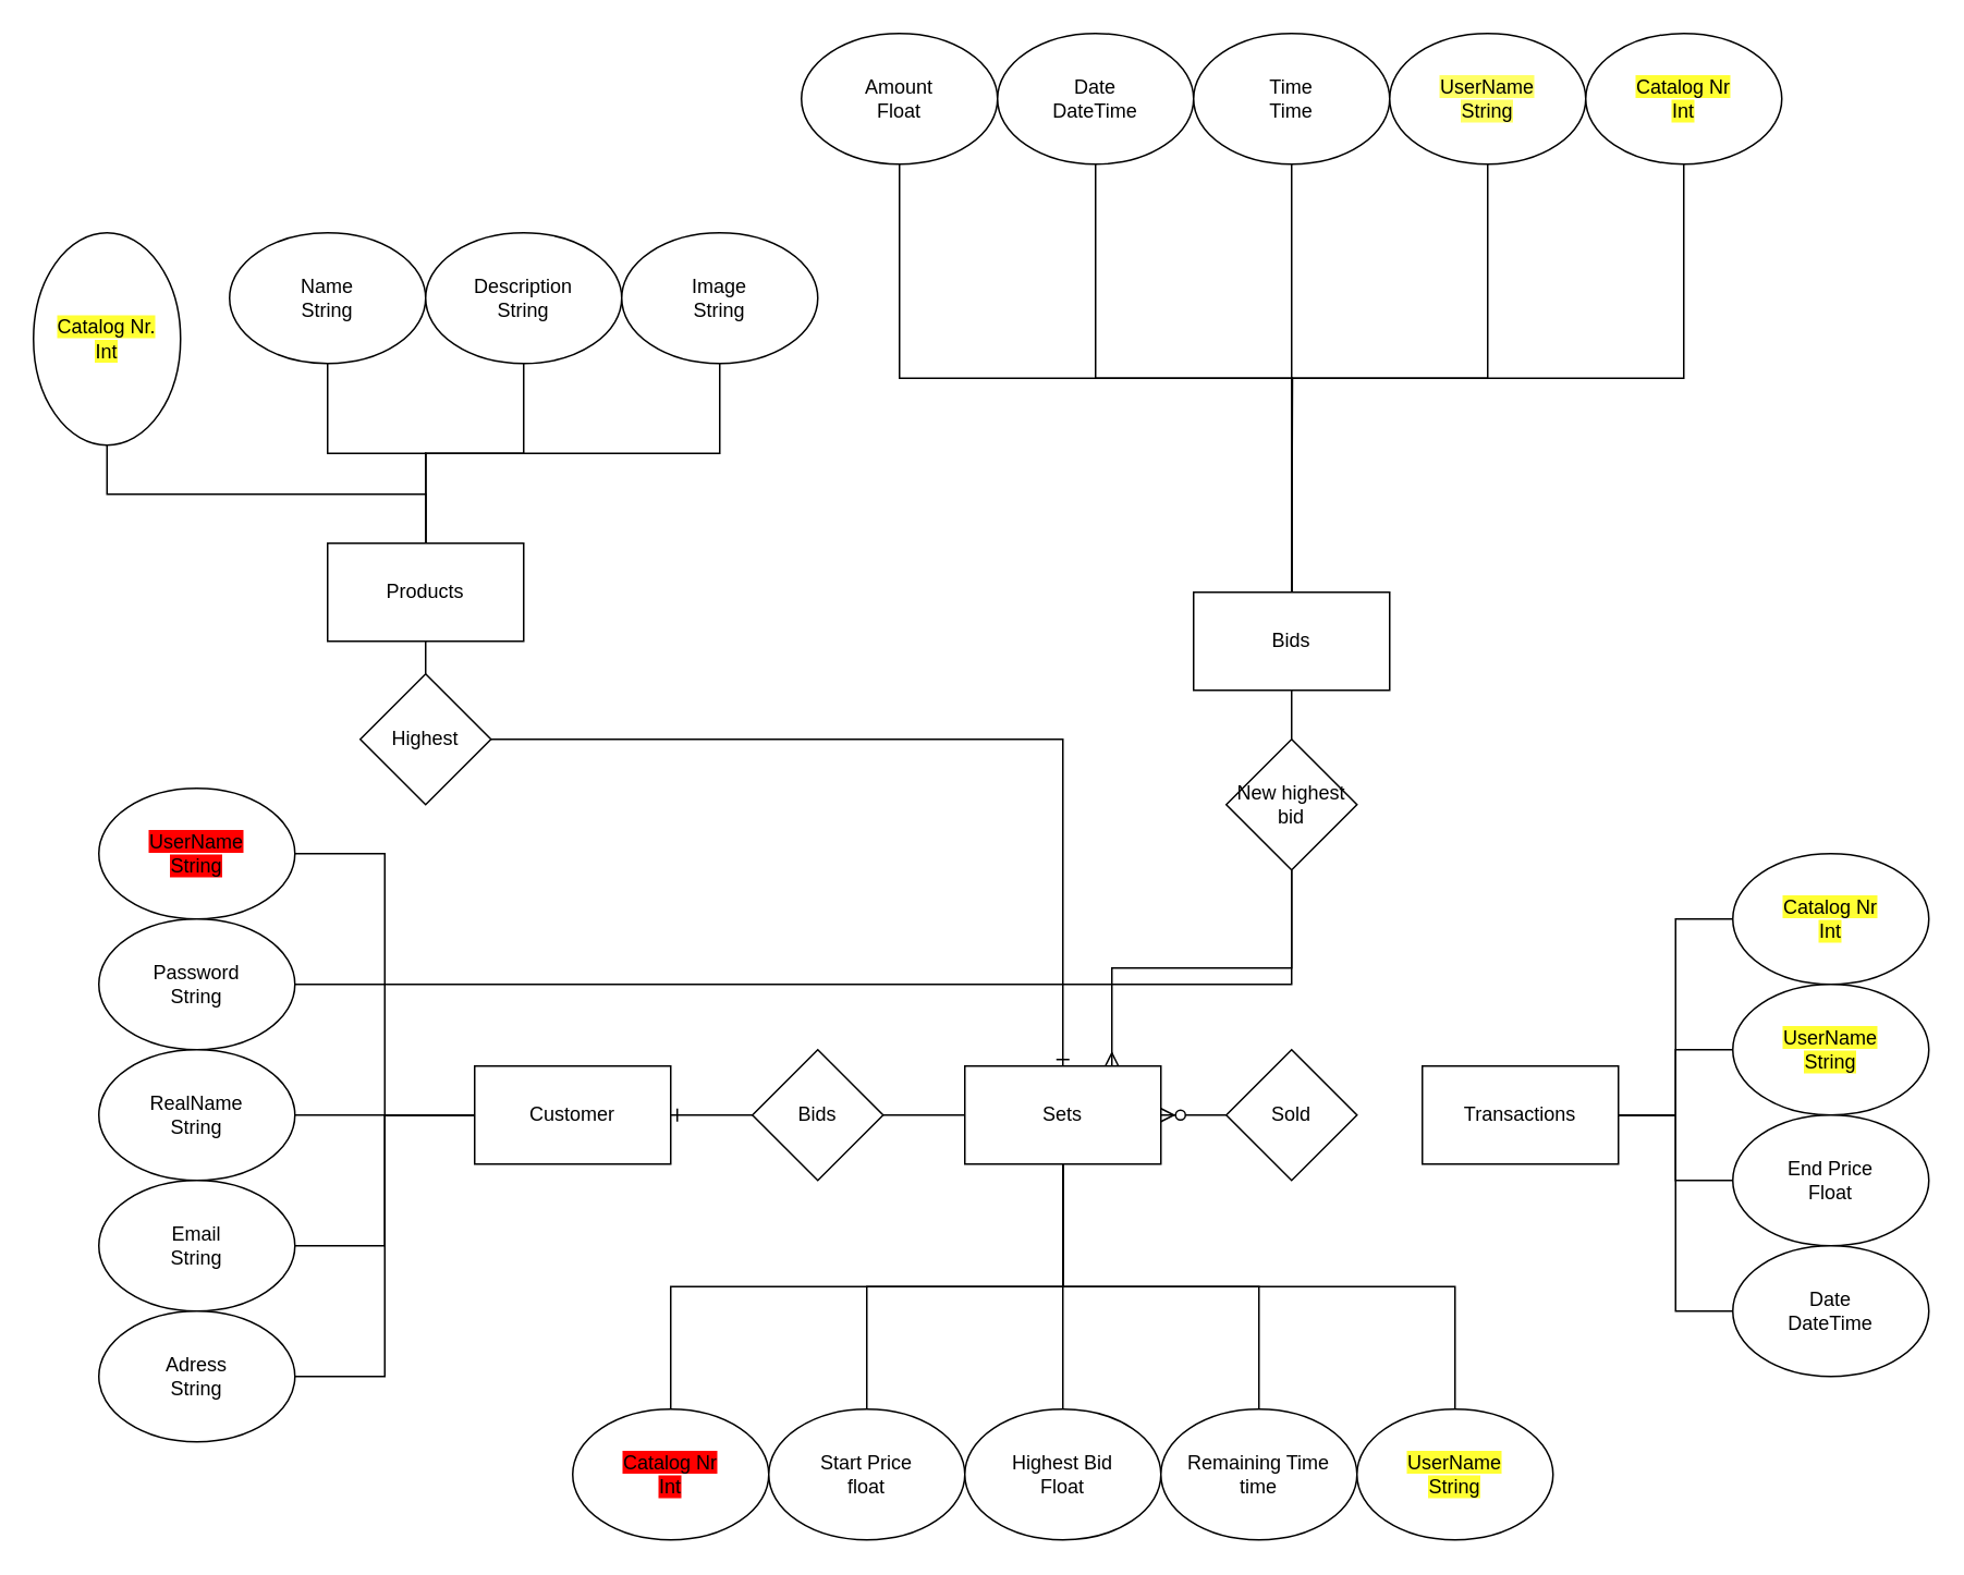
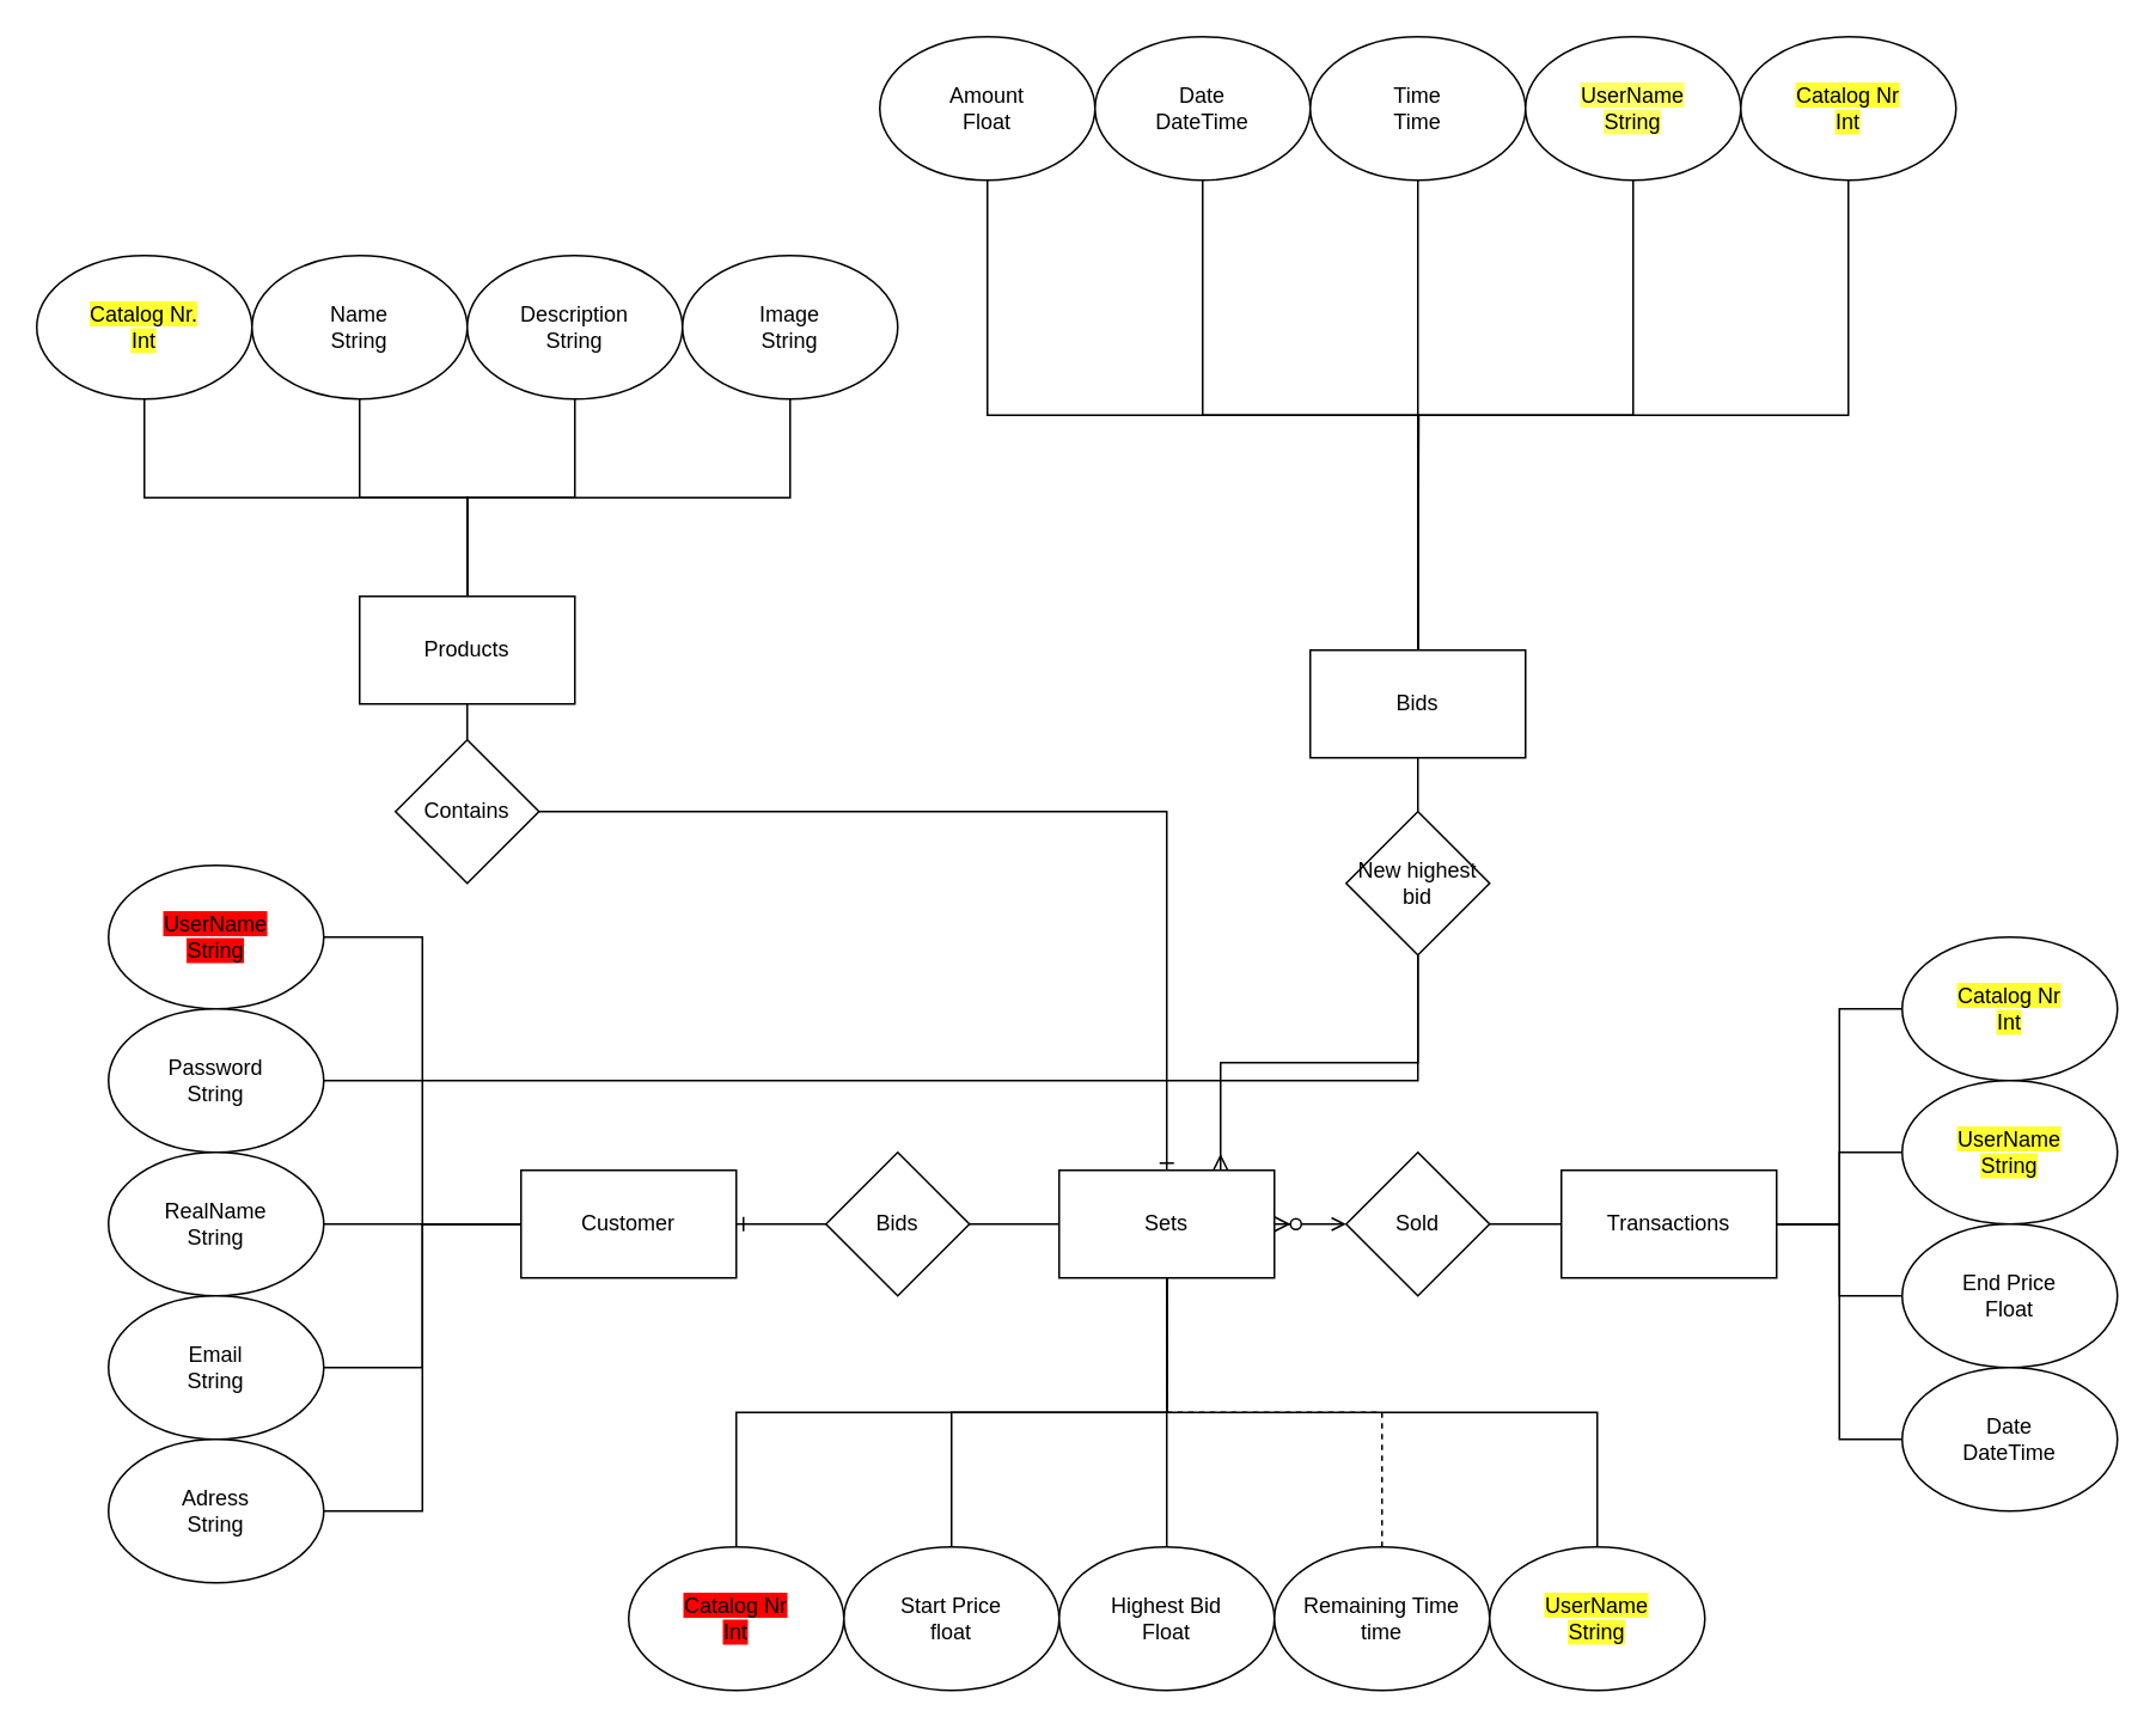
- <mxCell id="29" value="&lt;span style=&quot;background-color: rgb(255 , 255 , 51)&quot;&gt;Catalog Nr.&lt;br&gt;Int&lt;/span&gt;&lt;br&gt;" style="ellipse;whiteSpace=wrap;html=1;" vertex="1" parent="1"><mxGeometry x="20" y="142" width="90" height="130" as="geometry" /></mxCell>
+ <mxCell id="29" value="&lt;span style=&quot;background-color: rgb(255 , 255 , 51)&quot;&gt;Catalog Nr.&lt;br&gt;Int&lt;/span&gt;&lt;br&gt;" style="ellipse;whiteSpace=wrap;html=1;" vertex="1" parent="1"><mxGeometry x="20" y="142" width="120" height="80" as="geometry" /></mxCell>
- <mxCell id="15" value="Highest" style="rhombus;whiteSpace=wrap;html=1;" vertex="1" parent="1"><mxGeometry x="220" y="412" width="80" height="80" as="geometry" /></mxCell>
+ <mxCell id="15" value="Contains" style="rhombus;whiteSpace=wrap;html=1;" vertex="1" parent="1"><mxGeometry x="220" y="412" width="80" height="80" as="geometry" /></mxCell>
- <mxCell id="9" style="edgeStyle=orthogonalEdgeStyle;rounded=0;orthogonalLoop=1;jettySize=auto;html=1;exitX=1;exitY=0.5;exitDx=0;exitDy=0;endArrow=none;endFill=0;startArrow=ERzeroToMany;startFill=1;" edge="1" parent="1" source="10" target="17"><mxGeometry relative="1" as="geometry" /></mxCell>
+ <mxCell id="9" style="edgeStyle=orthogonalEdgeStyle;rounded=0;orthogonalLoop=1;jettySize=auto;html=1;exitX=1;exitY=0.5;exitDx=0;exitDy=0;endArrow=open;endFill=0;startArrow=ERzeroToMany;startFill=1;" edge="1" parent="1" source="10" target="17"><mxGeometry relative="1" as="geometry" /></mxCell>
+ <mxCell id="16" style="edgeStyle=orthogonalEdgeStyle;rounded=0;orthogonalLoop=1;jettySize=auto;html=1;exitX=1;exitY=0.5;exitDx=0;exitDy=0;entryX=0;entryY=0.5;entryDx=0;entryDy=0;endArrow=none;endFill=0;" edge="1" parent="1" source="17" target="8"><mxGeometry relative="1" as="geometry" /></mxCell>
- <mxCell id="52" style="edgeStyle=orthogonalEdgeStyle;rounded=0;orthogonalLoop=1;jettySize=auto;html=1;exitX=0.5;exitY=0;exitDx=0;exitDy=0;entryX=0.5;entryY=1;entryDx=0;entryDy=0;endArrow=none;endFill=0;" edge="1" parent="1" source="53" target="10"><mxGeometry relative="1" as="geometry" /></mxCell>
+ <mxCell id="52" style="edgeStyle=orthogonalEdgeStyle;rounded=0;orthogonalLoop=1;jettySize=auto;html=1;exitX=0.5;exitY=0;exitDx=0;exitDy=0;entryX=0.5;entryY=1;entryDx=0;entryDy=0;endArrow=none;endFill=0;dashed=1;" edge="1" parent="1" source="53" target="10"><mxGeometry relative="1" as="geometry" /></mxCell>
